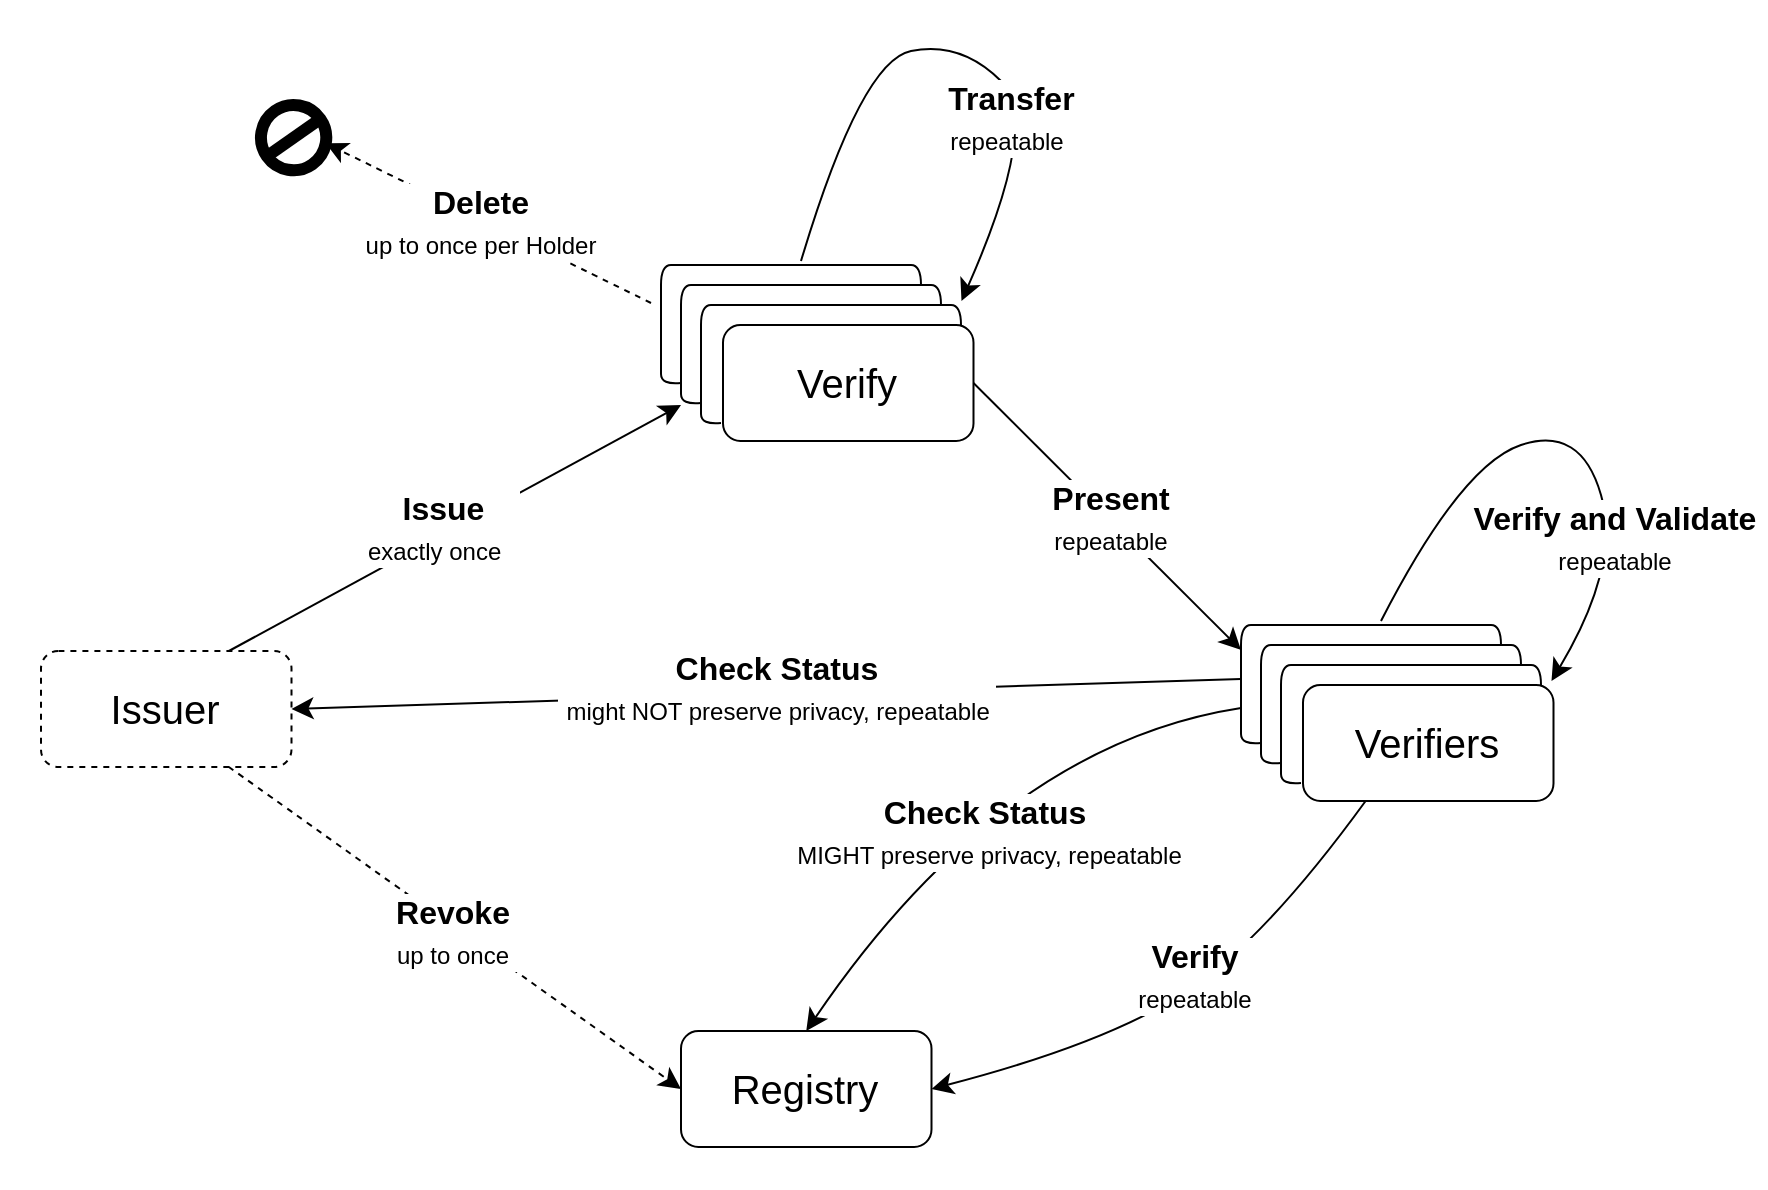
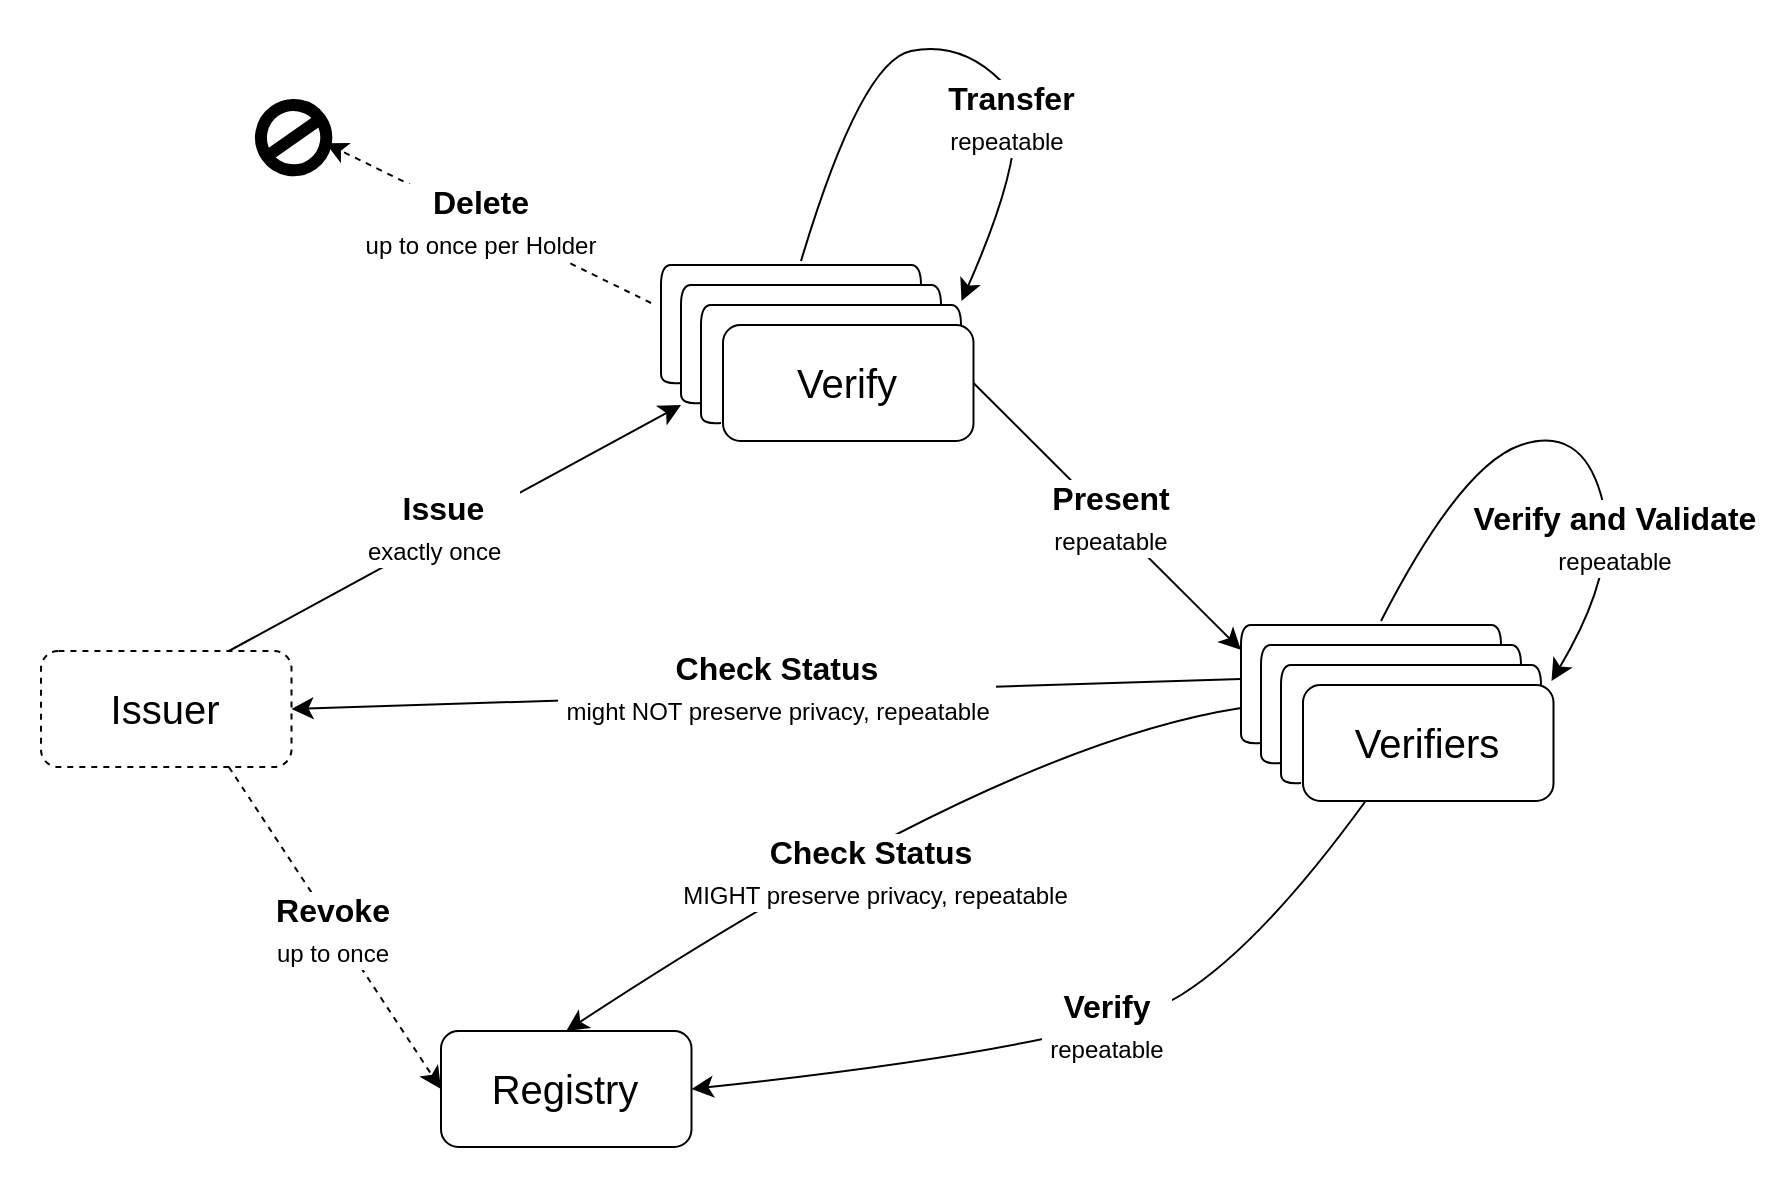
- <mxCell id="3" value="&lt;font style=&quot;&quot;&gt;&lt;span style=&quot;font-size: 20px;&quot;&gt;Registry&lt;/span&gt;&lt;/font&gt;" style="rounded=1;whiteSpace=wrap;html=1;fontSize=16;labelBackgroundColor=none;fillColor=none;" parent="1" vertex="1"><mxGeometry x="340" y="515" width="125.25" height="58" as="geometry" /></mxCell>
+ <mxCell id="3" value="&lt;font style=&quot;&quot;&gt;&lt;span style=&quot;font-size: 20px;&quot;&gt;Registry&lt;/span&gt;&lt;/font&gt;" style="rounded=1;whiteSpace=wrap;html=1;fontSize=16;labelBackgroundColor=none;fillColor=none;" parent="1" vertex="1"><mxGeometry x="220" y="515" width="125.25" height="58" as="geometry" /></mxCell>
